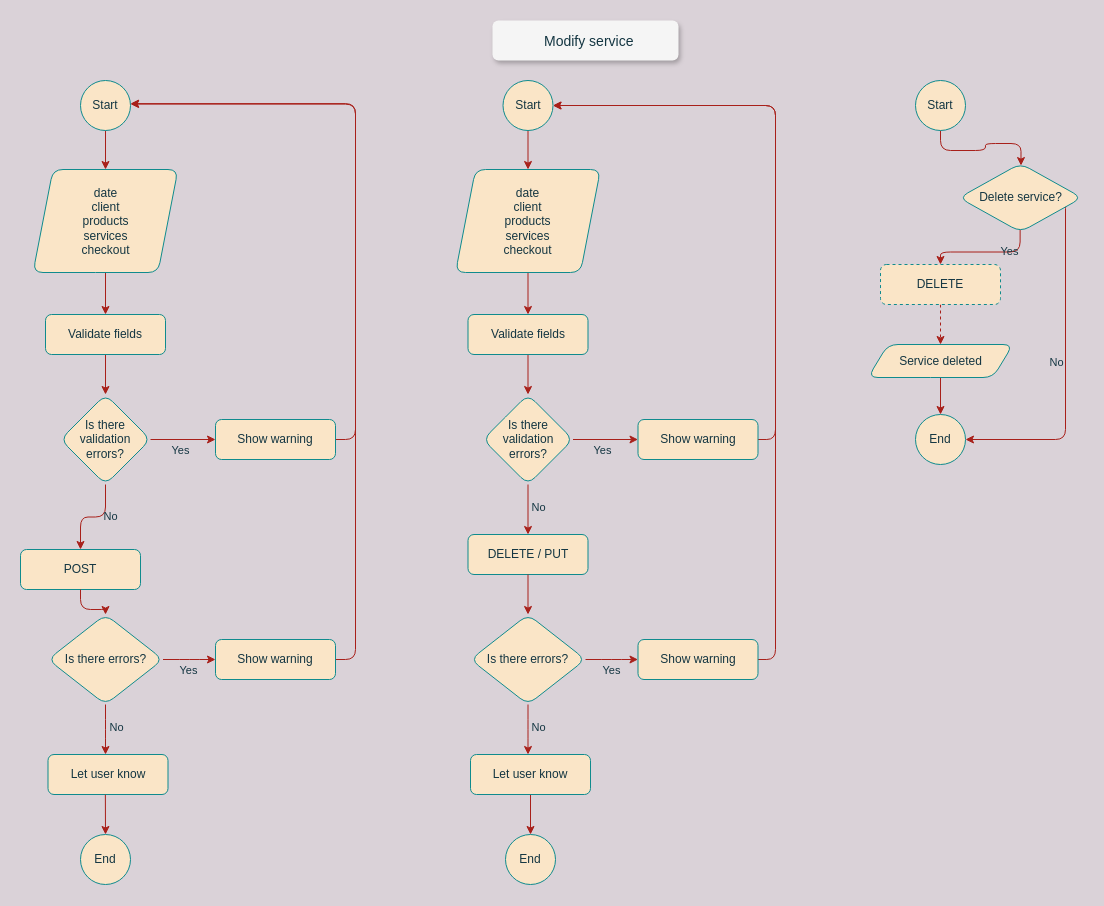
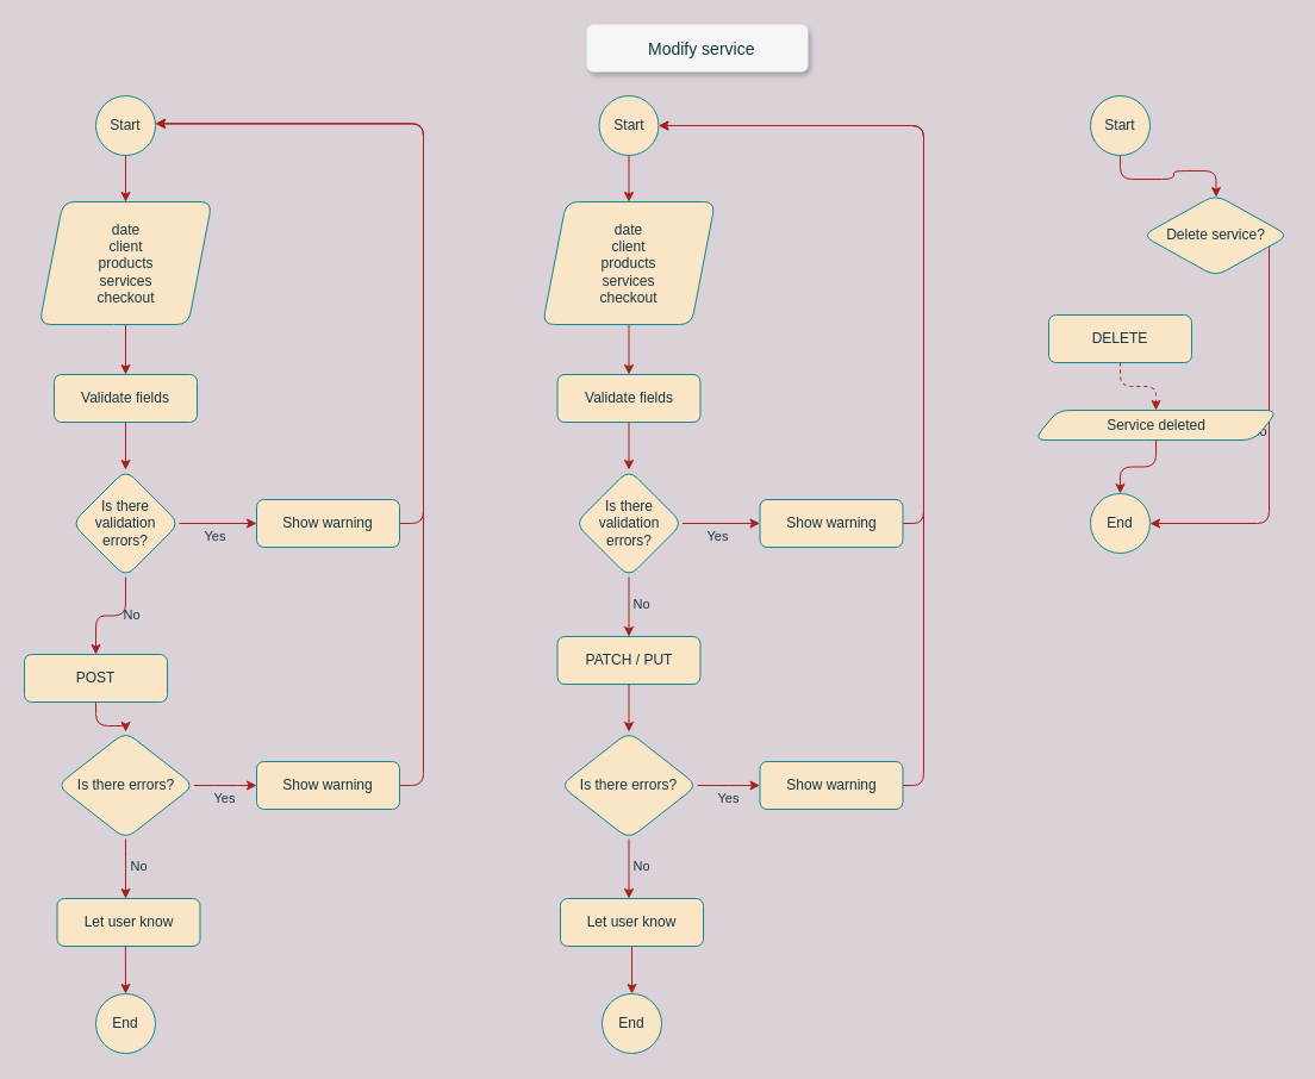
- <mxCell id="57" value="" style="edgeStyle=orthogonalEdgeStyle;rounded=1;sketch=0;orthogonalLoop=1;jettySize=auto;html=1;fontColor=#143642;strokeColor=#A8201A;fillColor=#FAE5C7;labelBackgroundColor=#DAD2D8;exitX=0.497;exitY=0.961;exitDx=0;exitDy=0;exitPerimeter=0;entryX=0.5;entryY=0;entryDx=0;entryDy=0;" edge="1" parent="1" source="59" target="63"><mxGeometry relative="1" as="geometry"><mxPoint x="940" y="294" as="targetPoint" /><mxPoint x="940" y="254" as="sourcePoint" /></mxGeometry></mxCell>
- <mxCell id="58" value="Yes" style="edgeLabel;html=1;align=center;verticalAlign=middle;resizable=0;points=[];fontColor=#143642;labelBackgroundColor=none;" vertex="1" connectable="0" parent="57"><mxGeometry x="-0.131" y="-1" relative="1" as="geometry"><mxPoint x="16" as="offset" /></mxGeometry></mxCell>
- <mxCell id="63" value="DELETE" style="whiteSpace=wrap;html=1;fillColor=#FAE5C7;strokeColor=#0F8B8D;fontColor=#143642;rounded=1;sketch=0;dashed=1;" vertex="1" parent="1"><mxGeometry x="880" y="264" width="120" height="40" as="geometry" /></mxCell>
+ <mxCell id="63" value="DELETE" style="whiteSpace=wrap;html=1;fillColor=#FAE5C7;strokeColor=#0F8B8D;fontColor=#143642;rounded=1;sketch=0;" vertex="1" parent="1"><mxGeometry x="880" y="264" width="120" height="40" as="geometry" /></mxCell>
- <mxCell id="61" value="Service deleted" style="shape=parallelogram;perimeter=parallelogramPerimeter;whiteSpace=wrap;html=1;fixedSize=1;rounded=1;sketch=0;fontColor=#143642;strokeColor=#0F8B8D;fillColor=#FAE5C7;" vertex="1" parent="1"><mxGeometry x="867.5" y="344" width="145" height="33" as="geometry" /></mxCell>
+ <mxCell id="61" value="Service deleted" style="shape=parallelogram;perimeter=parallelogramPerimeter;whiteSpace=wrap;html=1;fixedSize=1;rounded=1;sketch=0;fontColor=#143642;strokeColor=#0F8B8D;fillColor=#FAE5C7;" vertex="1" parent="1"><mxGeometry x="867.5" y="344" width="205" height="25" as="geometry" /></mxCell>
- <mxCell id="37" value="DELETE / PUT" style="whiteSpace=wrap;html=1;fillColor=#FAE5C7;strokeColor=#0F8B8D;fontColor=#143642;rounded=1;sketch=0;" vertex="1" parent="1"><mxGeometry x="467.5" y="534" width="120" height="40" as="geometry" /></mxCell>
+ <mxCell id="37" value="PATCH / PUT" style="whiteSpace=wrap;html=1;fillColor=#FAE5C7;strokeColor=#0F8B8D;fontColor=#143642;rounded=1;sketch=0;" vertex="1" parent="1"><mxGeometry x="467.5" y="534" width="120" height="40" as="geometry" /></mxCell>
